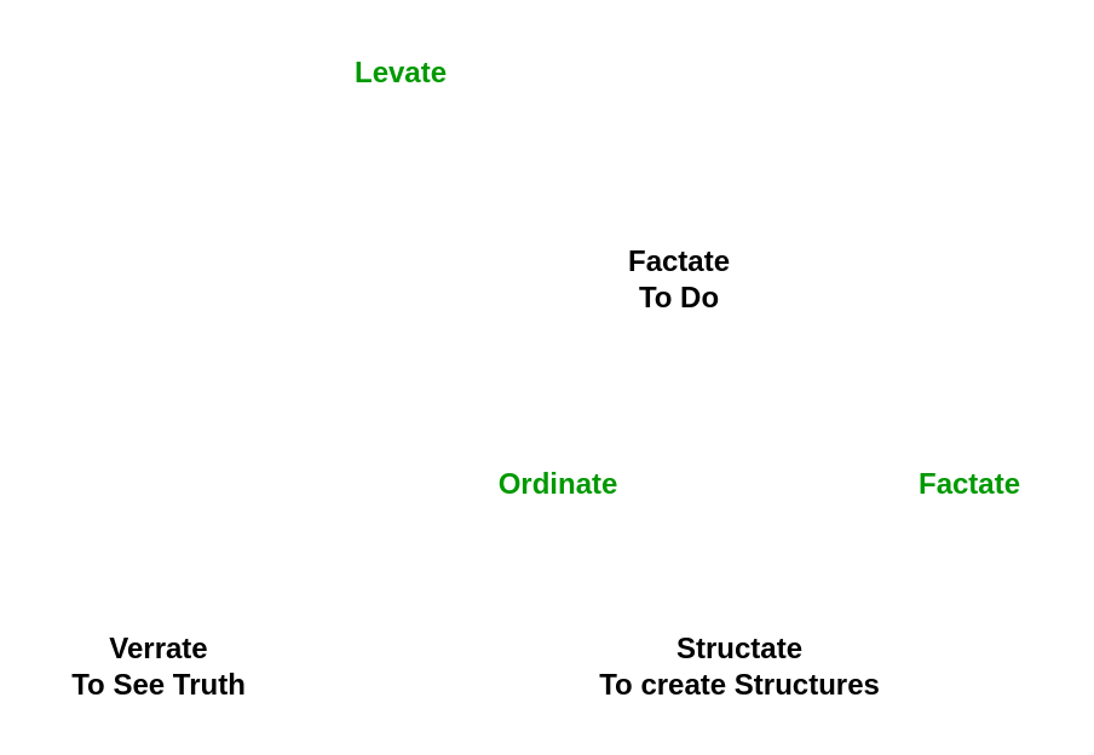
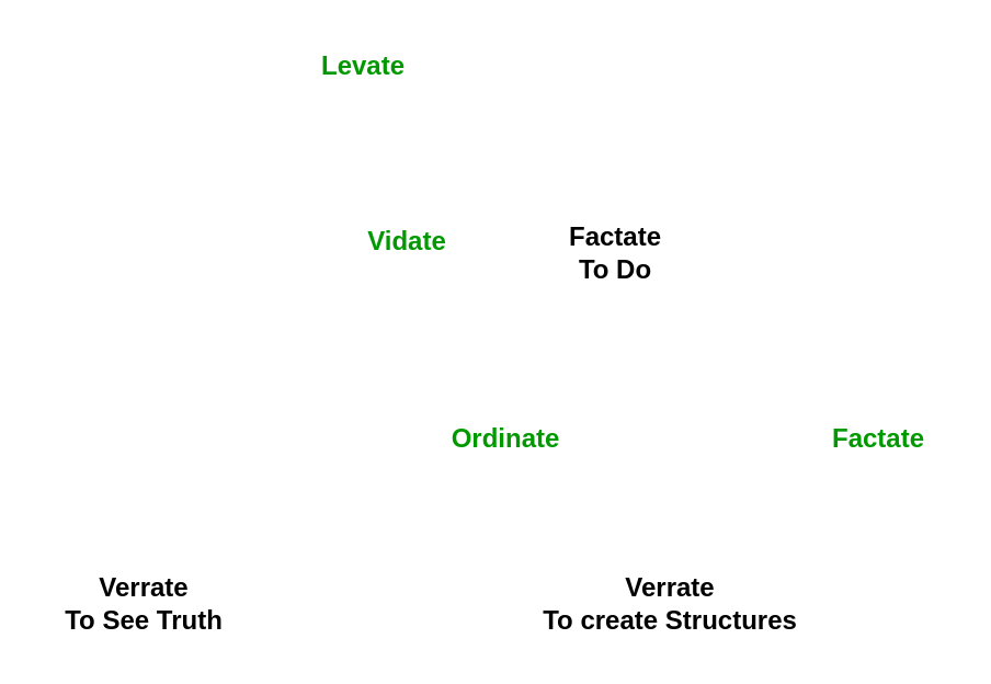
+ <mxCell id="3" value="Vidate" style="text;html=1;align=center;verticalAlign=middle;resizable=0;points=[];autosize=1;fontStyle=1;fontColor=#009900;" vertex="1" parent="1"><mxGeometry x="160" y="100" width="50" height="20" as="geometry" /></mxCell>
- <mxCell id="8" value="Structate&lt;br&gt;To create Structures" style="text;html=1;align=center;verticalAlign=middle;resizable=0;points=[];autosize=1;fontStyle=1" vertex="1" parent="1"><mxGeometry x="240" y="260" width="130" height="30" as="geometry" /></mxCell>
+ <mxCell id="8" value="Verrate&lt;br&gt;To create Structures" style="text;html=1;align=center;verticalAlign=middle;resizable=0;points=[];autosize=1;fontStyle=1" vertex="1" parent="1"><mxGeometry x="240" y="260" width="130" height="30" as="geometry" /></mxCell>
